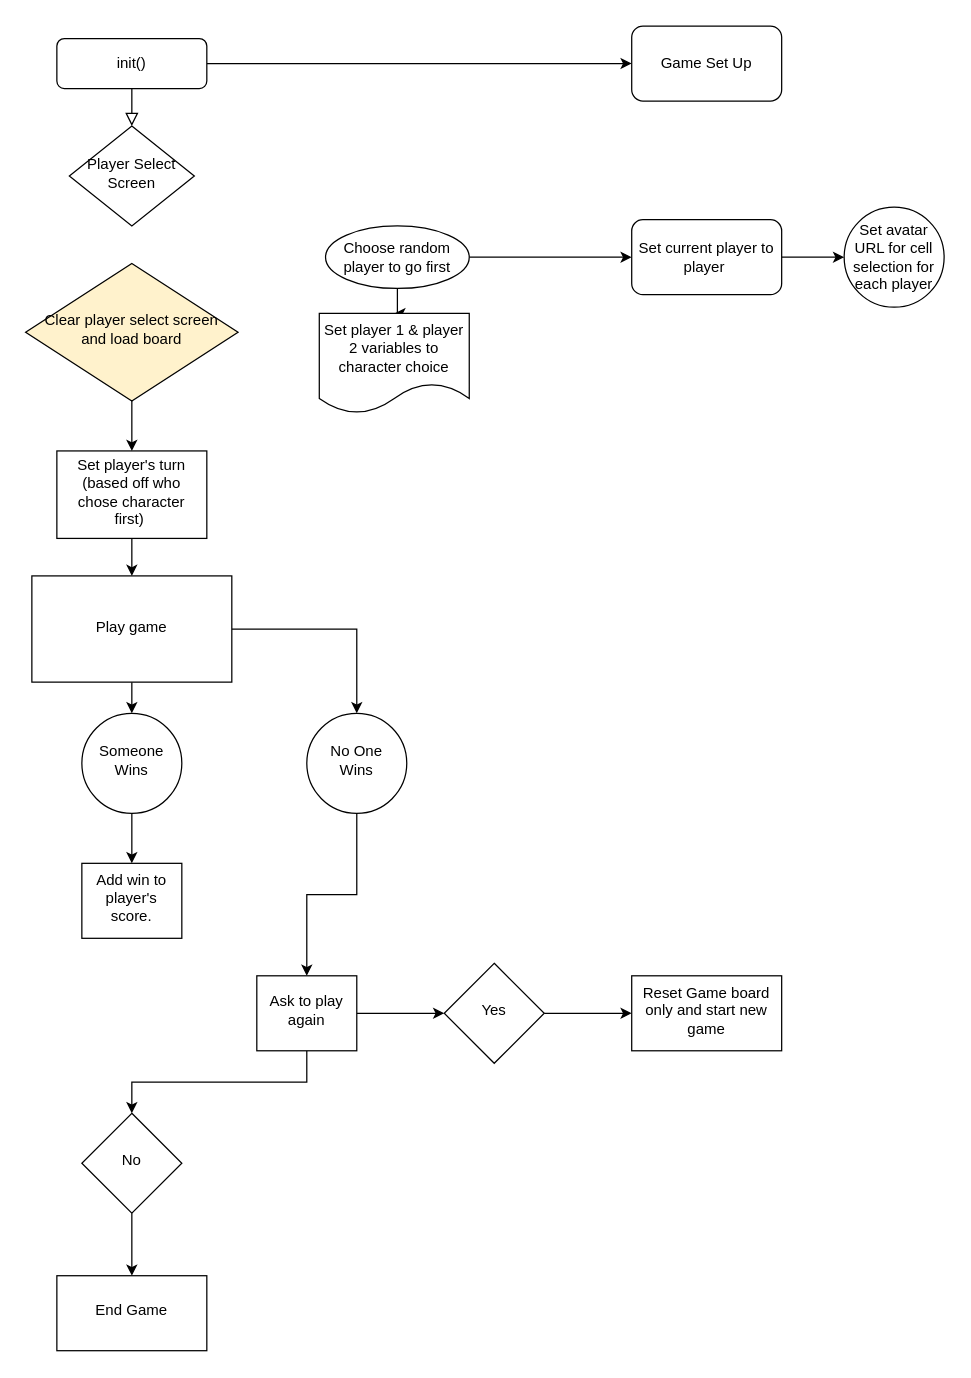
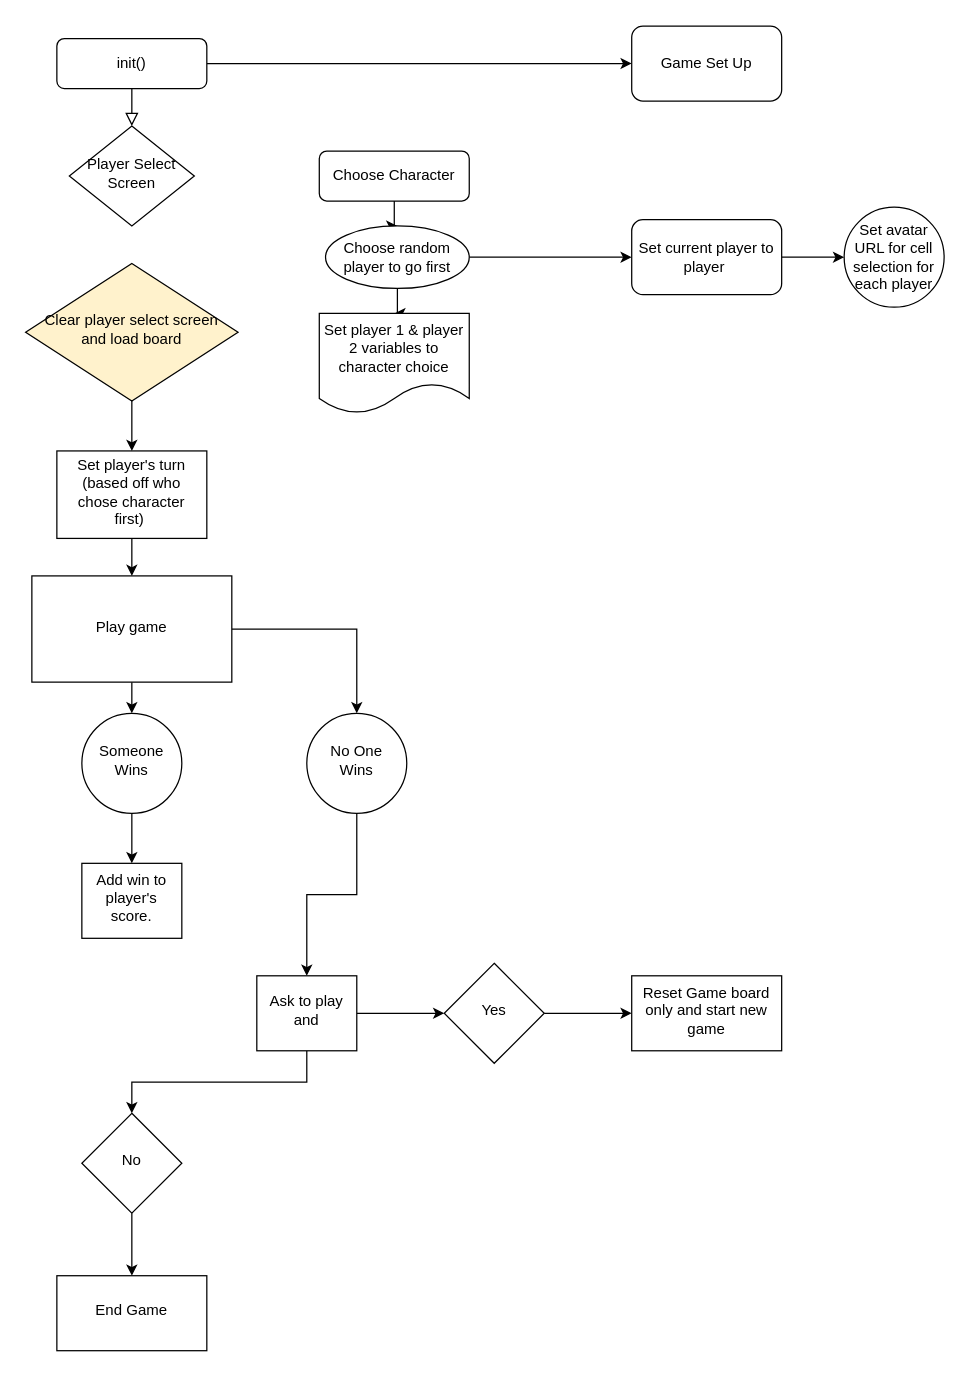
+ <mxCell id="7" value="Choose Character" style="rounded=1;whiteSpace=wrap;html=1;fontSize=12;glass=0;strokeWidth=1;shadow=0;" parent="1" vertex="1"><mxGeometry x="255" y="120" width="120" height="40" as="geometry" /></mxCell>
+ <mxCell id="6" value="" style="edgeStyle=orthogonalEdgeStyle;rounded=0;orthogonalLoop=1;jettySize=auto;html=1;" edge="1" parent="1" source="7" target="10"><mxGeometry relative="1" as="geometry" /></mxCell>
- <mxCell id="29" value="Ask to play again" style="rounded=0;whiteSpace=wrap;html=1;shadow=0;strokeWidth=1;spacing=6;spacingTop=-4;" vertex="1" parent="1"><mxGeometry x="205" y="780" width="80" height="60" as="geometry" /></mxCell>
+ <mxCell id="29" value="Ask to play and" style="rounded=0;whiteSpace=wrap;html=1;shadow=0;strokeWidth=1;spacing=6;spacingTop=-4;" vertex="1" parent="1"><mxGeometry x="205" y="780" width="80" height="60" as="geometry" /></mxCell>
